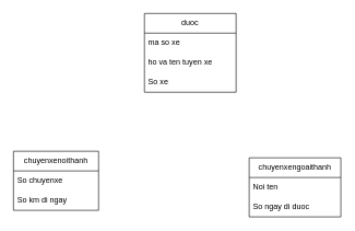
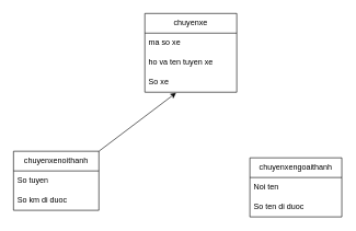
- <mxCell id="5" value="&lt;font style=&quot;vertical-align: inherit;&quot;&gt;&lt;font style=&quot;vertical-align: inherit;&quot;&gt;duoc&lt;/font&gt;&lt;/font&gt;" style="swimlane;fontStyle=0;childLayout=stackLayout;horizontal=1;startSize=30;horizontalStack=0;resizeParent=1;resizeParentMax=0;resizeLast=0;collapsible=1;marginBottom=0;whiteSpace=wrap;html=1;" vertex="1" parent="1"><mxGeometry x="220" y="20" width="140" height="120" as="geometry" /></mxCell>
+ <mxCell id="5" value="&lt;font style=&quot;vertical-align: inherit;&quot;&gt;&lt;font style=&quot;vertical-align: inherit;&quot;&gt;chuyenxe&lt;/font&gt;&lt;/font&gt;" style="swimlane;fontStyle=0;childLayout=stackLayout;horizontal=1;startSize=30;horizontalStack=0;resizeParent=1;resizeParentMax=0;resizeLast=0;collapsible=1;marginBottom=0;whiteSpace=wrap;html=1;" vertex="1" parent="1"><mxGeometry x="220" y="20" width="140" height="120" as="geometry" /></mxCell>
+ <mxCell id="12" value="" style="endArrow=classic;html=1;rounded=0;entryX=0.34;entryY=1.033;entryDx=0;entryDy=0;entryPerimeter=0;exitX=1;exitY=0;exitDx=0;exitDy=0;" edge="1" parent="1" source="2" target="8"><mxGeometry width="50" height="50" relative="1" as="geometry"><mxPoint x="230" y="240" as="sourcePoint" /><mxPoint x="280" y="190" as="targetPoint" /></mxGeometry></mxCell>
- <mxCell id="3" value="&lt;font style=&quot;vertical-align: inherit;&quot;&gt;&lt;font style=&quot;vertical-align: inherit;&quot;&gt;So chuyenxe&lt;/font&gt;&lt;/font&gt;" style="text;strokeColor=none;fillColor=none;align=left;verticalAlign=middle;spacingLeft=4;spacingRight=4;overflow=hidden;points=[[0,0.5],[1,0.5]];portConstraint=eastwest;rotatable=0;whiteSpace=wrap;html=1;" vertex="1" parent="2"><mxGeometry y="30" width="130" height="30" as="geometry" /></mxCell>
+ <mxCell id="3" value="&lt;font style=&quot;vertical-align: inherit;&quot;&gt;&lt;font style=&quot;vertical-align: inherit;&quot;&gt;So tuyen&lt;/font&gt;&lt;/font&gt;" style="text;strokeColor=none;fillColor=none;align=left;verticalAlign=middle;spacingLeft=4;spacingRight=4;overflow=hidden;points=[[0,0.5],[1,0.5]];portConstraint=eastwest;rotatable=0;whiteSpace=wrap;html=1;" vertex="1" parent="2"><mxGeometry y="30" width="130" height="30" as="geometry" /></mxCell>
- <mxCell id="4" value="&lt;font style=&quot;vertical-align: inherit;&quot;&gt;&lt;font style=&quot;vertical-align: inherit;&quot;&gt;So km di ngay&lt;/font&gt;&lt;/font&gt;" style="text;strokeColor=none;fillColor=none;align=left;verticalAlign=middle;spacingLeft=4;spacingRight=4;overflow=hidden;points=[[0,0.5],[1,0.5]];portConstraint=eastwest;rotatable=0;whiteSpace=wrap;html=1;" vertex="1" parent="2"><mxGeometry y="60" width="130" height="30" as="geometry" /></mxCell>
+ <mxCell id="4" value="&lt;font style=&quot;vertical-align: inherit;&quot;&gt;&lt;font style=&quot;vertical-align: inherit;&quot;&gt;So km di duoc&lt;/font&gt;&lt;/font&gt;" style="text;strokeColor=none;fillColor=none;align=left;verticalAlign=middle;spacingLeft=4;spacingRight=4;overflow=hidden;points=[[0,0.5],[1,0.5]];portConstraint=eastwest;rotatable=0;whiteSpace=wrap;html=1;" vertex="1" parent="2"><mxGeometry y="60" width="130" height="30" as="geometry" /></mxCell>
- <mxCell id="11" value="&lt;font style=&quot;vertical-align: inherit;&quot;&gt;&lt;font style=&quot;vertical-align: inherit;&quot;&gt;So ngay di duoc&lt;/font&gt;&lt;/font&gt;" style="text;strokeColor=none;fillColor=none;align=left;verticalAlign=middle;spacingLeft=4;spacingRight=4;overflow=hidden;points=[[0,0.5],[1,0.5]];portConstraint=eastwest;rotatable=0;whiteSpace=wrap;html=1;" vertex="1" parent="9"><mxGeometry y="60" width="140" height="30" as="geometry" /></mxCell>
+ <mxCell id="11" value="&lt;font style=&quot;vertical-align: inherit;&quot;&gt;&lt;font style=&quot;vertical-align: inherit;&quot;&gt;So ten di duoc&lt;/font&gt;&lt;/font&gt;" style="text;strokeColor=none;fillColor=none;align=left;verticalAlign=middle;spacingLeft=4;spacingRight=4;overflow=hidden;points=[[0,0.5],[1,0.5]];portConstraint=eastwest;rotatable=0;whiteSpace=wrap;html=1;" vertex="1" parent="9"><mxGeometry y="60" width="140" height="30" as="geometry" /></mxCell>
